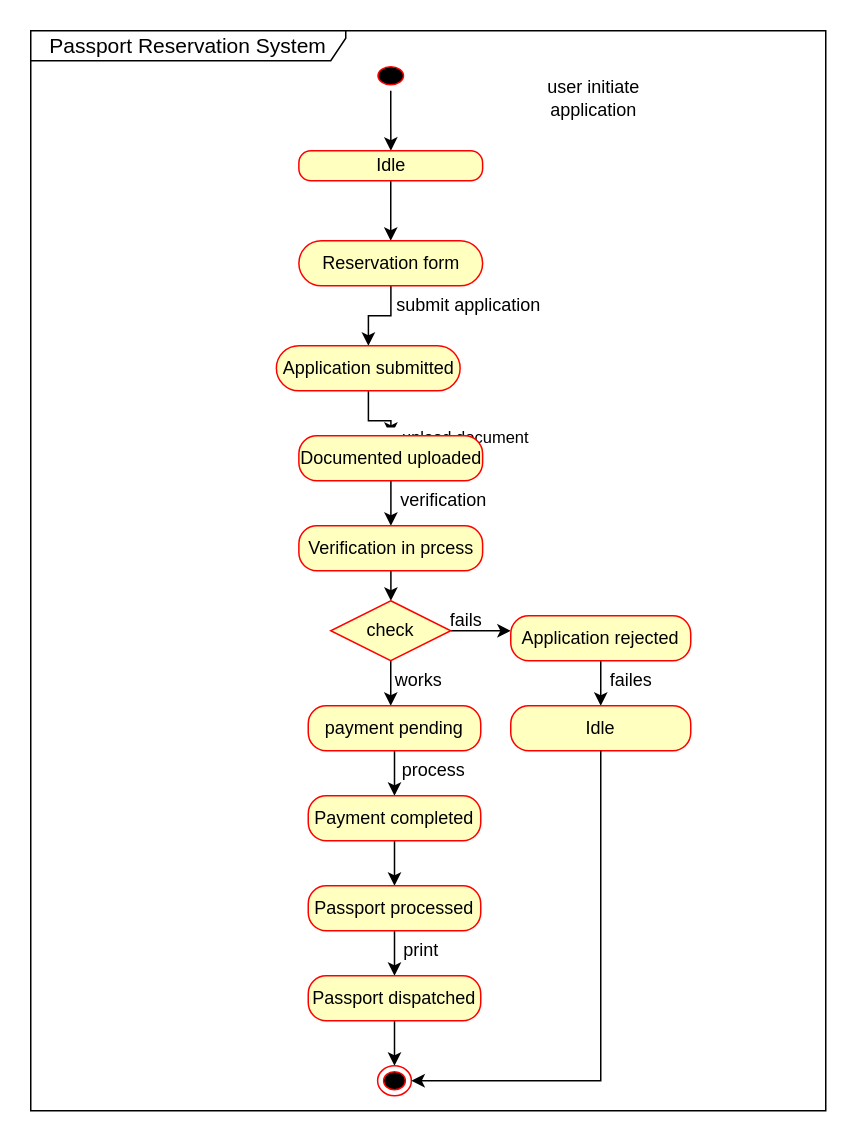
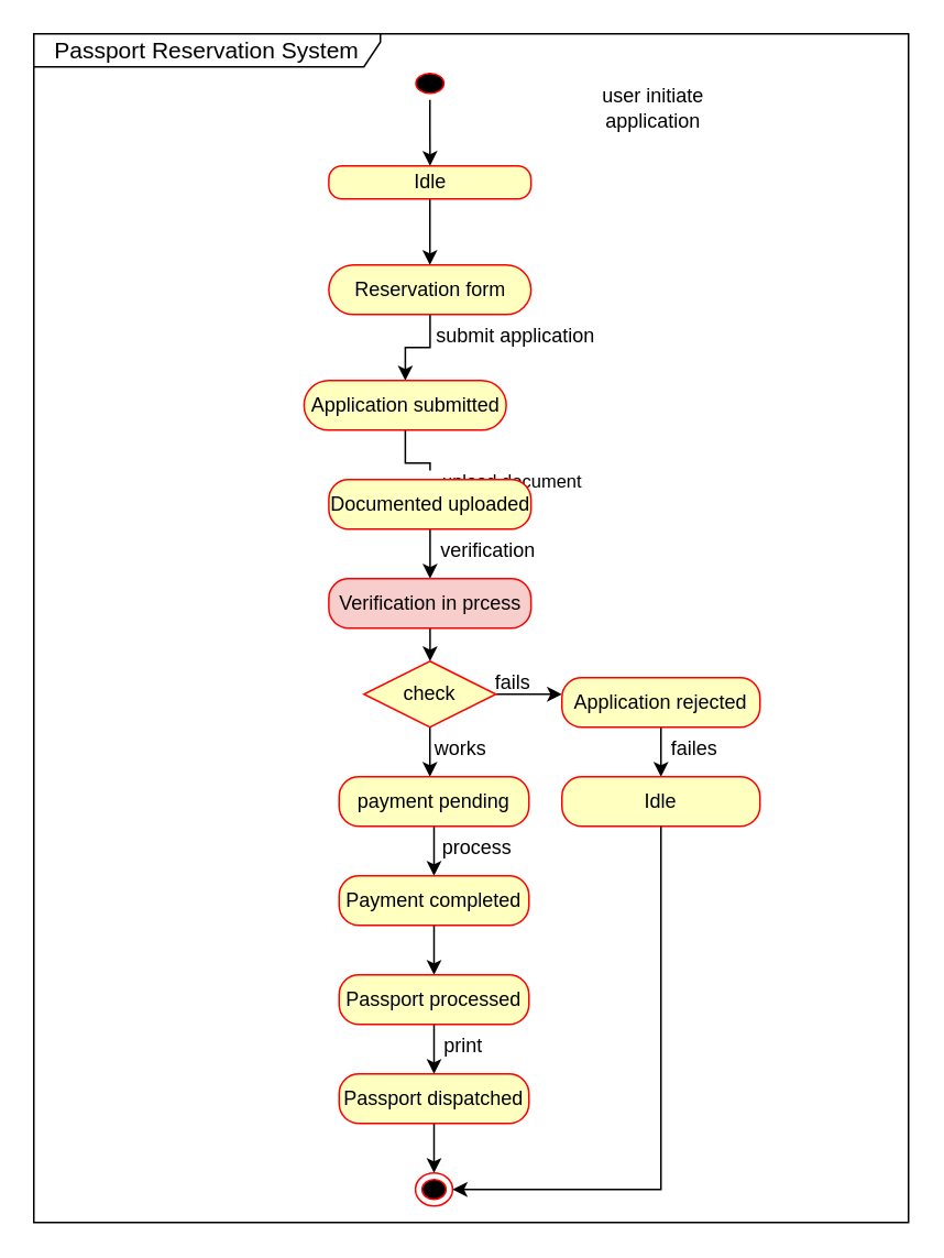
- <mxCell id="9" value="" style="edgeStyle=orthogonalEdgeStyle;rounded=0;orthogonalLoop=1;jettySize=auto;html=1;" edge="1" parent="1" source="11" target="13"><mxGeometry relative="1" as="geometry" /></mxCell>
+ <mxCell id="9" value="" style="edgeStyle=orthogonalEdgeStyle;rounded=0;orthogonalLoop=1;jettySize=auto;html=1;endArrow=none;" edge="1" parent="1" source="11" target="13"><mxGeometry relative="1" as="geometry" /></mxCell>
- <mxCell id="15" value="Verification in prcess" style="rounded=1;whiteSpace=wrap;html=1;arcSize=40;fontColor=#000000;fillColor=#ffffc0;strokeColor=#ff0000;" vertex="1" parent="1"><mxGeometry x="198.75" y="350" width="122.5" height="30" as="geometry" /></mxCell>
+ <mxCell id="15" value="Verification in prcess" style="rounded=1;whiteSpace=wrap;html=1;arcSize=40;fontColor=#000000;fillColor=#f8cecc;strokeColor=#ff0000;" vertex="1" parent="1"><mxGeometry x="198.75" y="350" width="122.5" height="30" as="geometry" /></mxCell>
